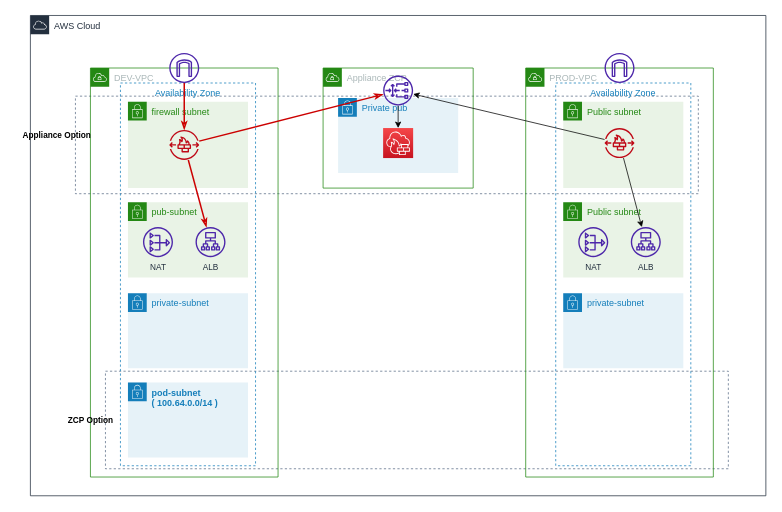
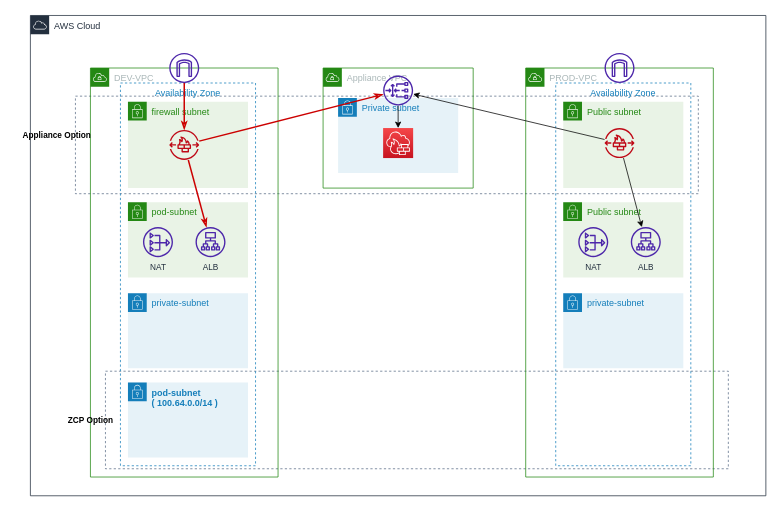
- <mxCell id="23" value="Appliance ZCP" style="points=[[0,0],[0.25,0],[0.5,0],[0.75,0],[1,0],[1,0.25],[1,0.5],[1,0.75],[1,1],[0.75,1],[0.5,1],[0.25,1],[0,1],[0,0.75],[0,0.5],[0,0.25]];outlineConnect=0;gradientColor=none;html=1;whiteSpace=wrap;fontSize=12;fontStyle=0;container=1;pointerEvents=0;collapsible=0;recursiveResize=0;shape=mxgraph.aws4.group;grIcon=mxgraph.aws4.group_vpc;strokeColor=#248814;fillColor=none;verticalAlign=top;align=left;spacingLeft=30;fontColor=#AAB7B8;dashed=0;" parent="2" vertex="1"><mxGeometry x="390" y="70" width="200" height="160" as="geometry" /></mxCell>
+ <mxCell id="23" value="Appliance VPC" style="points=[[0,0],[0.25,0],[0.5,0],[0.75,0],[1,0],[1,0.25],[1,0.5],[1,0.75],[1,1],[0.75,1],[0.5,1],[0.25,1],[0,1],[0,0.75],[0,0.5],[0,0.25]];outlineConnect=0;gradientColor=none;html=1;whiteSpace=wrap;fontSize=12;fontStyle=0;container=1;pointerEvents=0;collapsible=0;recursiveResize=0;shape=mxgraph.aws4.group;grIcon=mxgraph.aws4.group_vpc;strokeColor=#248814;fillColor=none;verticalAlign=top;align=left;spacingLeft=30;fontColor=#AAB7B8;dashed=0;" parent="2" vertex="1"><mxGeometry x="390" y="70" width="200" height="160" as="geometry" /></mxCell>
- <mxCell id="24" value="Private pub" style="points=[[0,0],[0.25,0],[0.5,0],[0.75,0],[1,0],[1,0.25],[1,0.5],[1,0.75],[1,1],[0.75,1],[0.5,1],[0.25,1],[0,1],[0,0.75],[0,0.5],[0,0.25]];outlineConnect=0;gradientColor=none;html=1;whiteSpace=wrap;fontSize=12;fontStyle=0;container=1;pointerEvents=0;collapsible=0;recursiveResize=0;shape=mxgraph.aws4.group;grIcon=mxgraph.aws4.group_security_group;grStroke=0;strokeColor=#147EBA;fillColor=#E6F2F8;verticalAlign=top;align=left;spacingLeft=30;fontColor=#147EBA;dashed=0;" parent="23" vertex="1"><mxGeometry x="20" y="40" width="160" height="100" as="geometry" /></mxCell>
+ <mxCell id="24" value="Private subnet" style="points=[[0,0],[0.25,0],[0.5,0],[0.75,0],[1,0],[1,0.25],[1,0.5],[1,0.75],[1,1],[0.75,1],[0.5,1],[0.25,1],[0,1],[0,0.75],[0,0.5],[0,0.25]];outlineConnect=0;gradientColor=none;html=1;whiteSpace=wrap;fontSize=12;fontStyle=0;container=1;pointerEvents=0;collapsible=0;recursiveResize=0;shape=mxgraph.aws4.group;grIcon=mxgraph.aws4.group_security_group;grStroke=0;strokeColor=#147EBA;fillColor=#E6F2F8;verticalAlign=top;align=left;spacingLeft=30;fontColor=#147EBA;dashed=0;" parent="23" vertex="1"><mxGeometry x="20" y="40" width="160" height="100" as="geometry" /></mxCell>
- <mxCell id="11" value="pub-subnet" style="points=[[0,0],[0.25,0],[0.5,0],[0.75,0],[1,0],[1,0.25],[1,0.5],[1,0.75],[1,1],[0.75,1],[0.5,1],[0.25,1],[0,1],[0,0.75],[0,0.5],[0,0.25]];outlineConnect=0;gradientColor=none;html=1;whiteSpace=wrap;fontSize=12;fontStyle=0;container=1;pointerEvents=0;collapsible=0;recursiveResize=0;shape=mxgraph.aws4.group;grIcon=mxgraph.aws4.group_security_group;grStroke=0;strokeColor=#248814;fillColor=#E9F3E6;verticalAlign=top;align=left;spacingLeft=30;fontColor=#248814;dashed=0;" parent="2" vertex="1"><mxGeometry x="130" y="249" width="160" height="100" as="geometry" /></mxCell>
+ <mxCell id="11" value="pod-subnet" style="points=[[0,0],[0.25,0],[0.5,0],[0.75,0],[1,0],[1,0.25],[1,0.5],[1,0.75],[1,1],[0.75,1],[0.5,1],[0.25,1],[0,1],[0,0.75],[0,0.5],[0,0.25]];outlineConnect=0;gradientColor=none;html=1;whiteSpace=wrap;fontSize=12;fontStyle=0;container=1;pointerEvents=0;collapsible=0;recursiveResize=0;shape=mxgraph.aws4.group;grIcon=mxgraph.aws4.group_security_group;grStroke=0;strokeColor=#248814;fillColor=#E9F3E6;verticalAlign=top;align=left;spacingLeft=30;fontColor=#248814;dashed=0;" parent="2" vertex="1"><mxGeometry x="130" y="249" width="160" height="100" as="geometry" /></mxCell>
